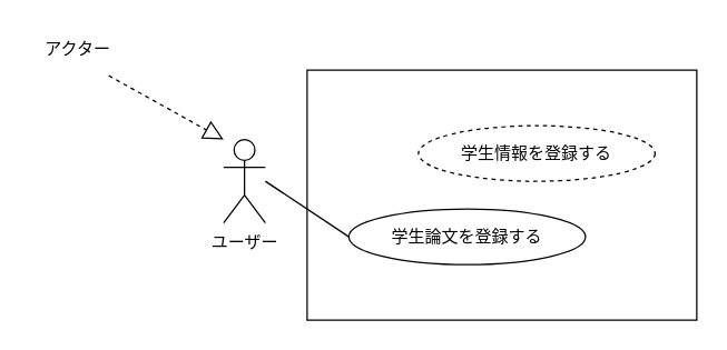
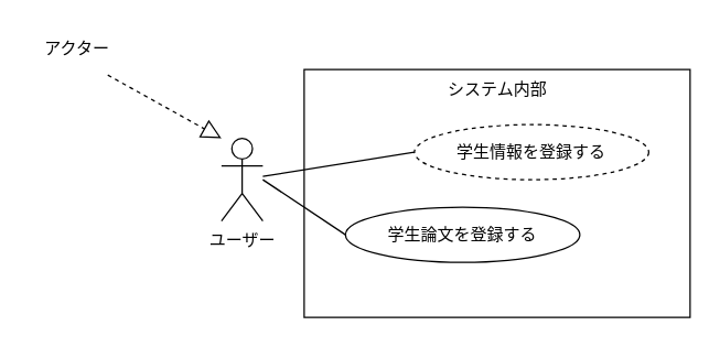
+ <mxCell id="4" value="システム内部" style="text;html=1;align=center;verticalAlign=middle;resizable=0;points=[];autosize=1;strokeColor=none;fillColor=none;" vertex="1" parent="1"><mxGeometry x="310" y="50" width="100" height="30" as="geometry" /></mxCell>
+ <mxCell id="7" value="" style="endArrow=none;html=1;entryX=0;entryY=0.5;entryDx=0;entryDy=0;" edge="1" parent="1" source="2" target="5"><mxGeometry width="50" height="50" relative="1" as="geometry"><mxPoint x="340" y="130" as="sourcePoint" /><mxPoint x="390" y="80" as="targetPoint" /></mxGeometry></mxCell>
